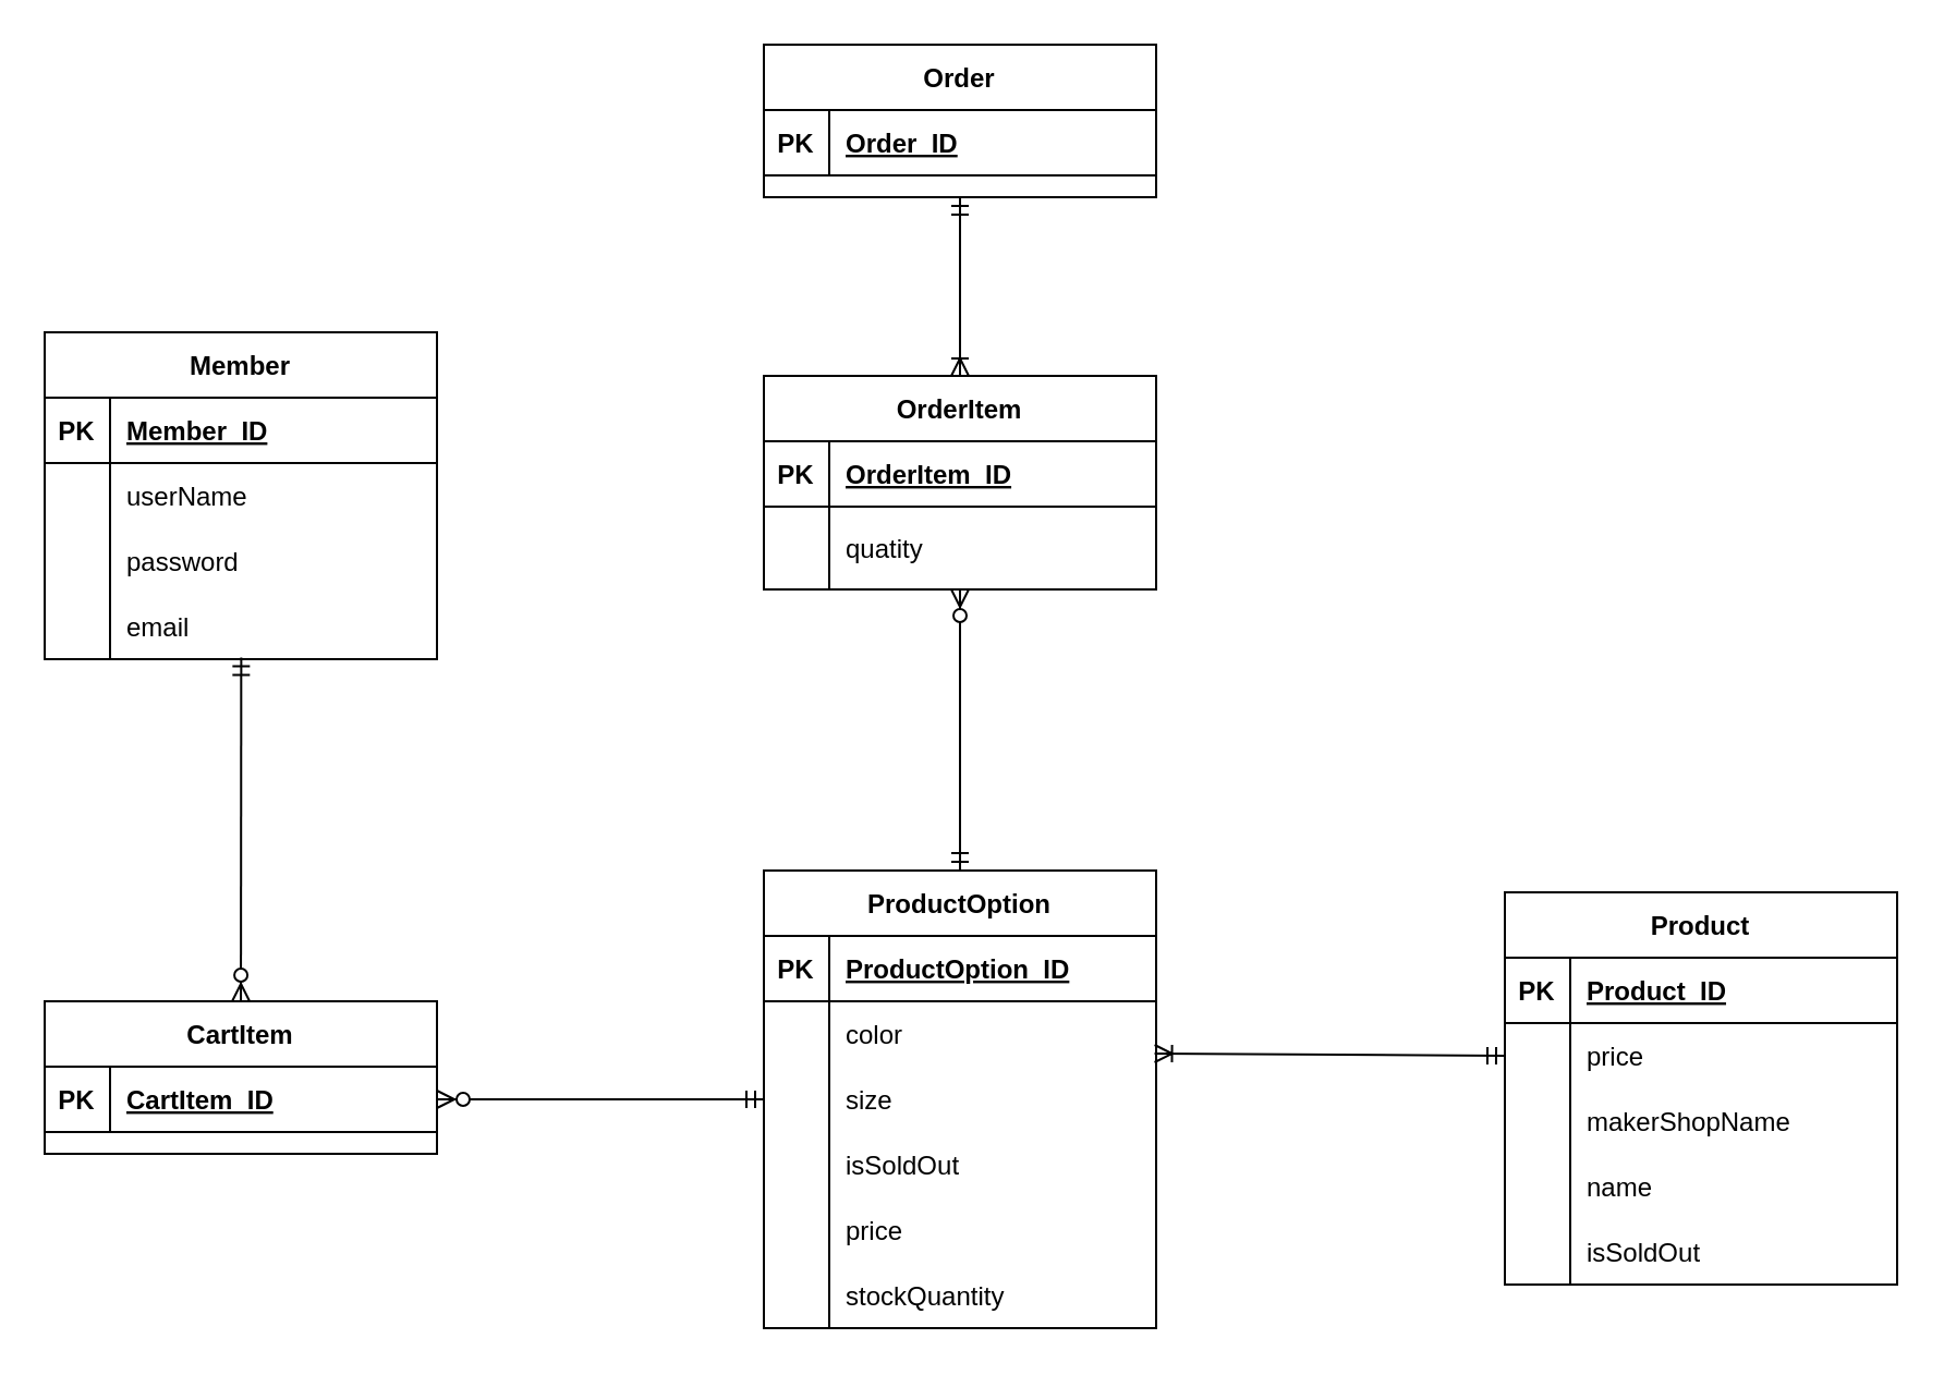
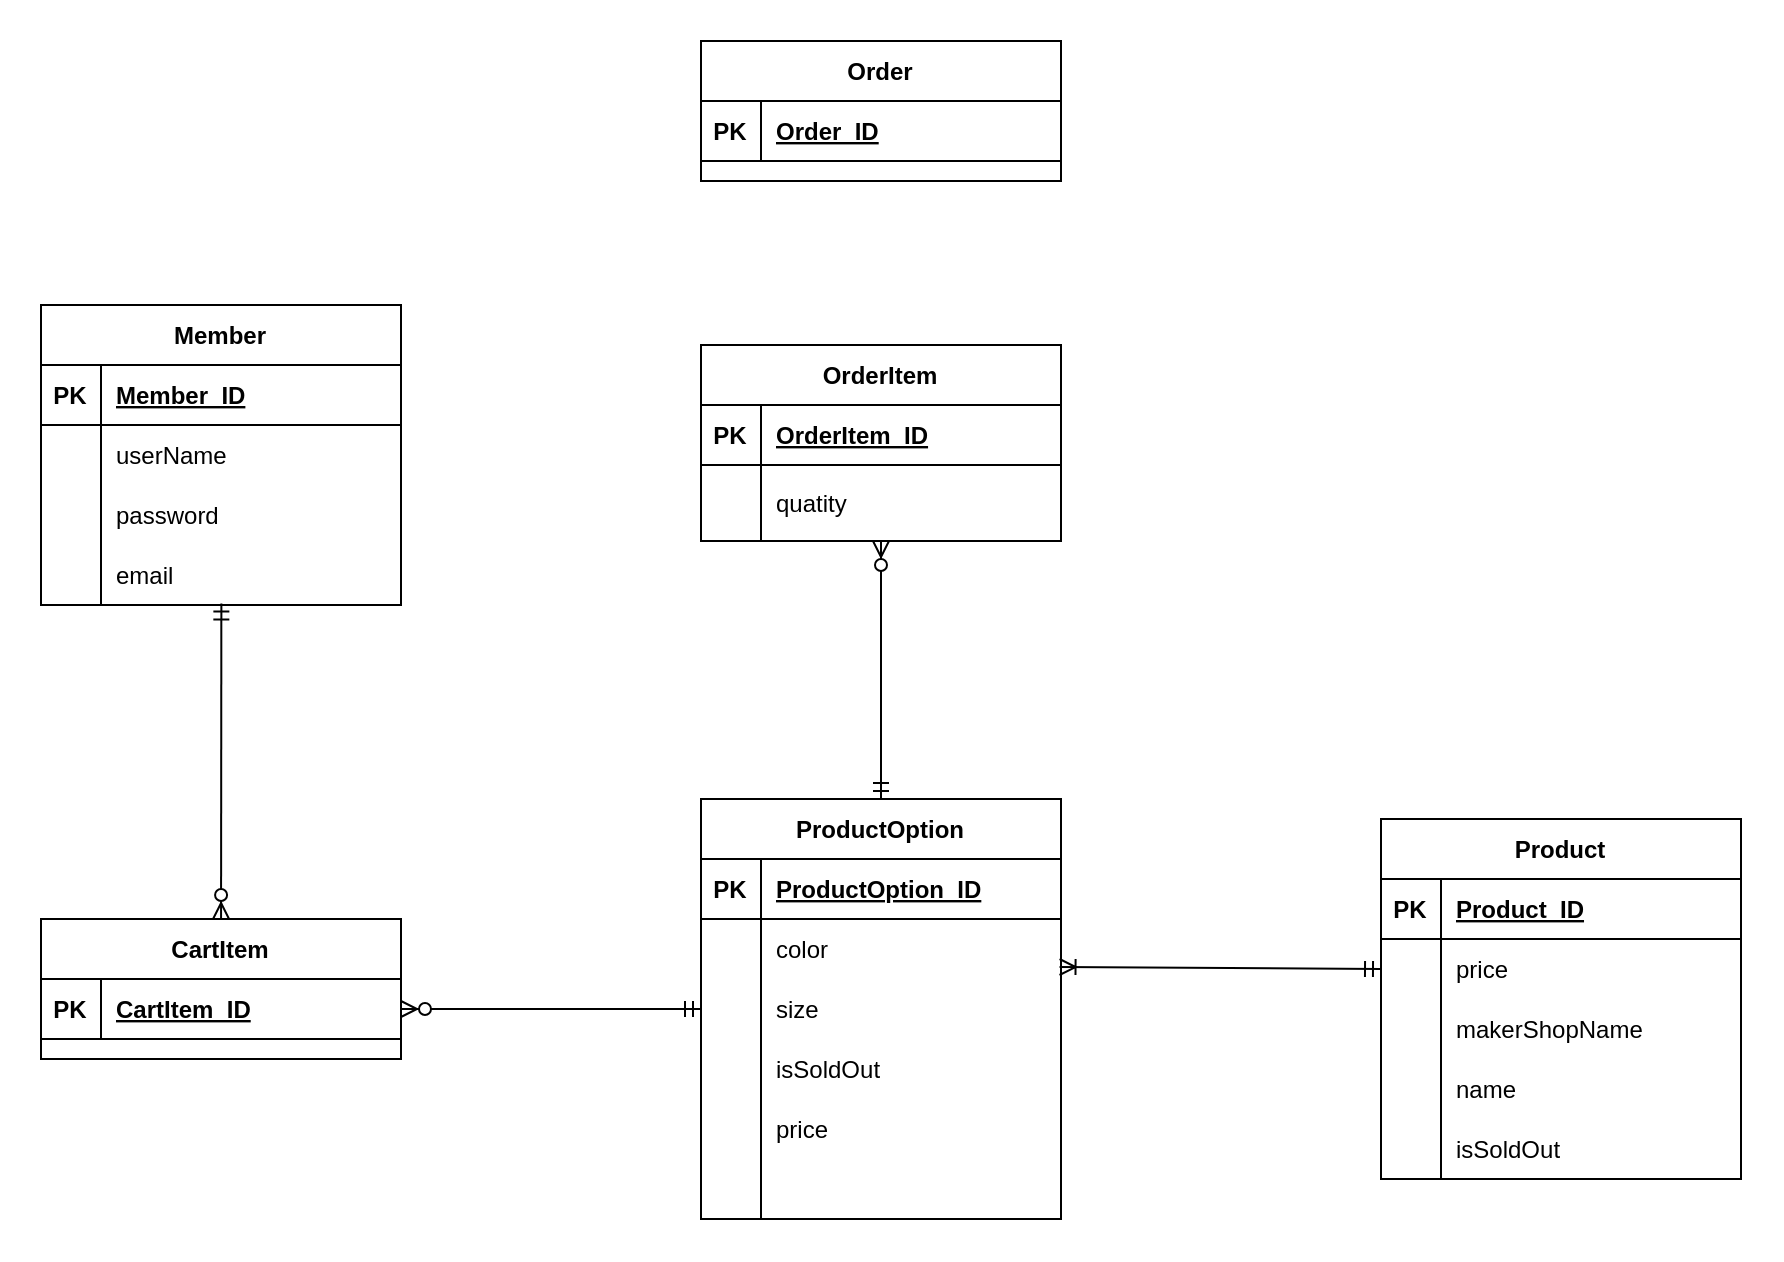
- <mxCell id="63" value="" style="fontSize=12;html=1;endArrow=ERoneToMany;startArrow=ERmandOne;entryX=0.5;entryY=0;entryDx=0;entryDy=0;exitX=0.5;exitY=1;exitDx=0;exitDy=0;" edge="1" parent="1" source="15" target="56"><mxGeometry width="100" height="100" relative="1" as="geometry"><mxPoint x="340" y="380" as="sourcePoint" /><mxPoint x="440" y="280" as="targetPoint" /></mxGeometry></mxCell>
- <mxCell id="48" value="stockQuantity" style="shape=partialRectangle;connectable=0;fillColor=none;top=0;left=0;bottom=0;right=0;align=left;spacingLeft=6;overflow=hidden;" vertex="1" parent="1"><mxGeometry x="380" y="579" width="150" height="30" as="geometry"><mxRectangle width="150" height="30" as="alternateBounds" /></mxGeometry></mxCell>
